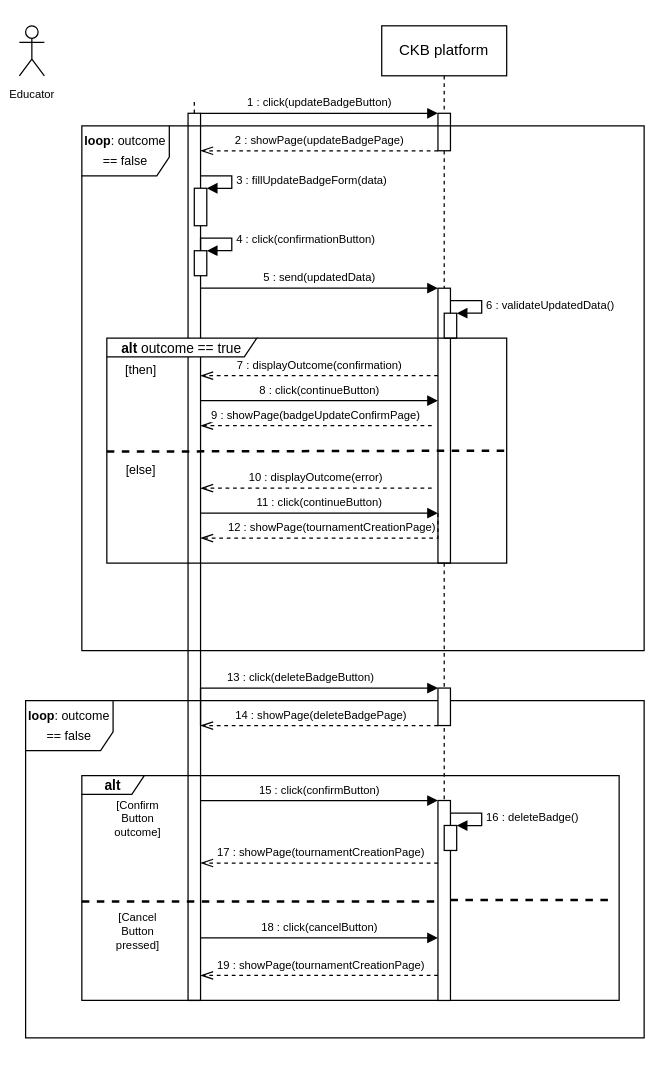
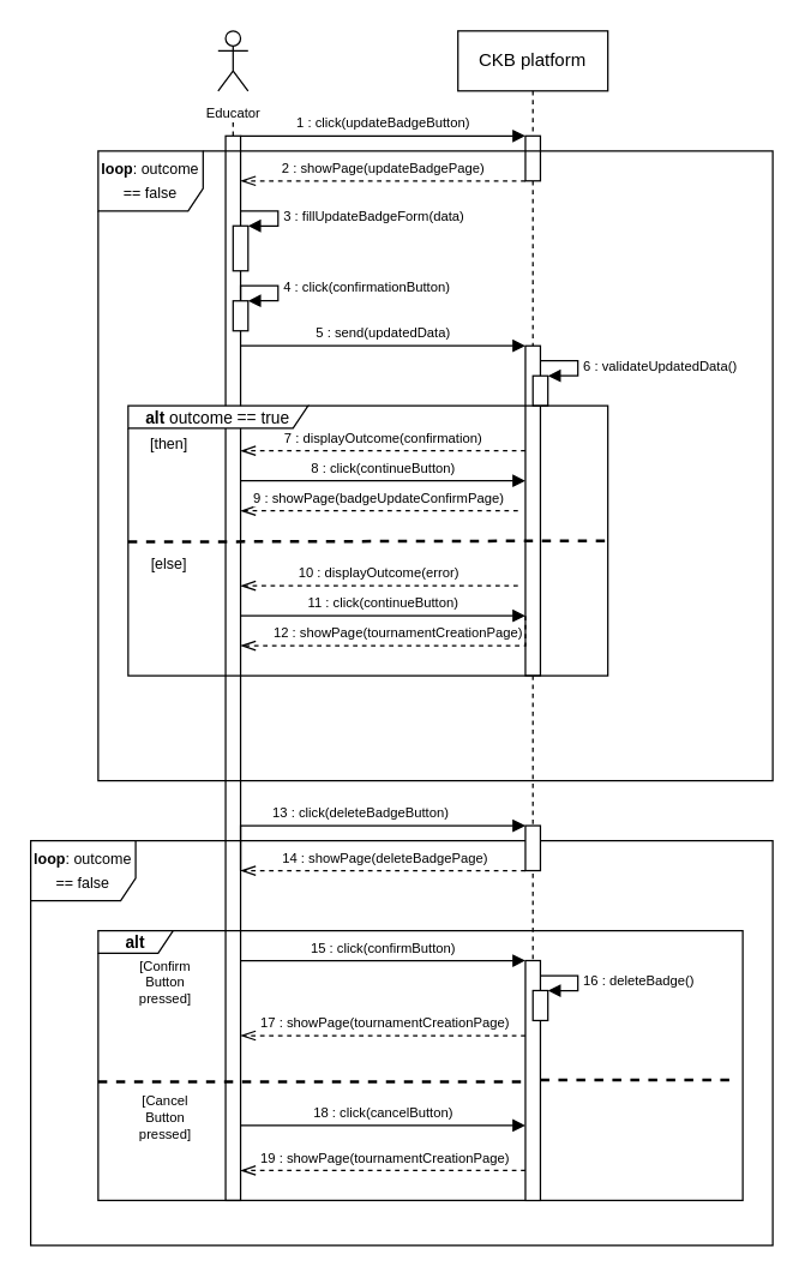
- <mxCell id="7" value="&lt;font style=&quot;font-size: 9px;&quot;&gt;Educator&lt;/font&gt;" style="shape=umlActor;verticalLabelPosition=bottom;verticalAlign=top;html=1;outlineConnect=0;" vertex="1" parent="1"><mxGeometry x="15" y="20" width="20" height="40" as="geometry" /></mxCell>
+ <mxCell id="7" value="&lt;font style=&quot;font-size: 9px;&quot;&gt;Educator&lt;/font&gt;" style="shape=umlActor;verticalLabelPosition=bottom;verticalAlign=top;html=1;outlineConnect=0;" vertex="1" parent="1"><mxGeometry x="145" y="20" width="20" height="40" as="geometry" /></mxCell>
- <mxCell id="33" value="&lt;div style=&quot;font-size: 9px;&quot;&gt;&lt;font style=&quot;font-size: 9px;&quot;&gt;[Confirm&lt;/font&gt;&lt;/div&gt;&lt;div style=&quot;font-size: 9px;&quot;&gt;&lt;font style=&quot;font-size: 9px;&quot;&gt;Button&lt;br&gt;outcome]&lt;/font&gt;&lt;/div&gt;" style="text;html=1;strokeColor=none;fillColor=none;align=center;verticalAlign=middle;whiteSpace=wrap;rounded=0;fontSize=10;" vertex="1" parent="1"><mxGeometry x="85" y="650" width="50" height="10" as="geometry" /></mxCell>
+ <mxCell id="33" value="&lt;div style=&quot;font-size: 9px;&quot;&gt;&lt;font style=&quot;font-size: 9px;&quot;&gt;[Confirm&lt;/font&gt;&lt;/div&gt;&lt;div style=&quot;font-size: 9px;&quot;&gt;&lt;font style=&quot;font-size: 9px;&quot;&gt;Button&lt;br&gt;pressed]&lt;/font&gt;&lt;/div&gt;" style="text;html=1;strokeColor=none;fillColor=none;align=center;verticalAlign=middle;whiteSpace=wrap;rounded=0;fontSize=10;" vertex="1" parent="1"><mxGeometry x="85" y="650" width="50" height="10" as="geometry" /></mxCell>
